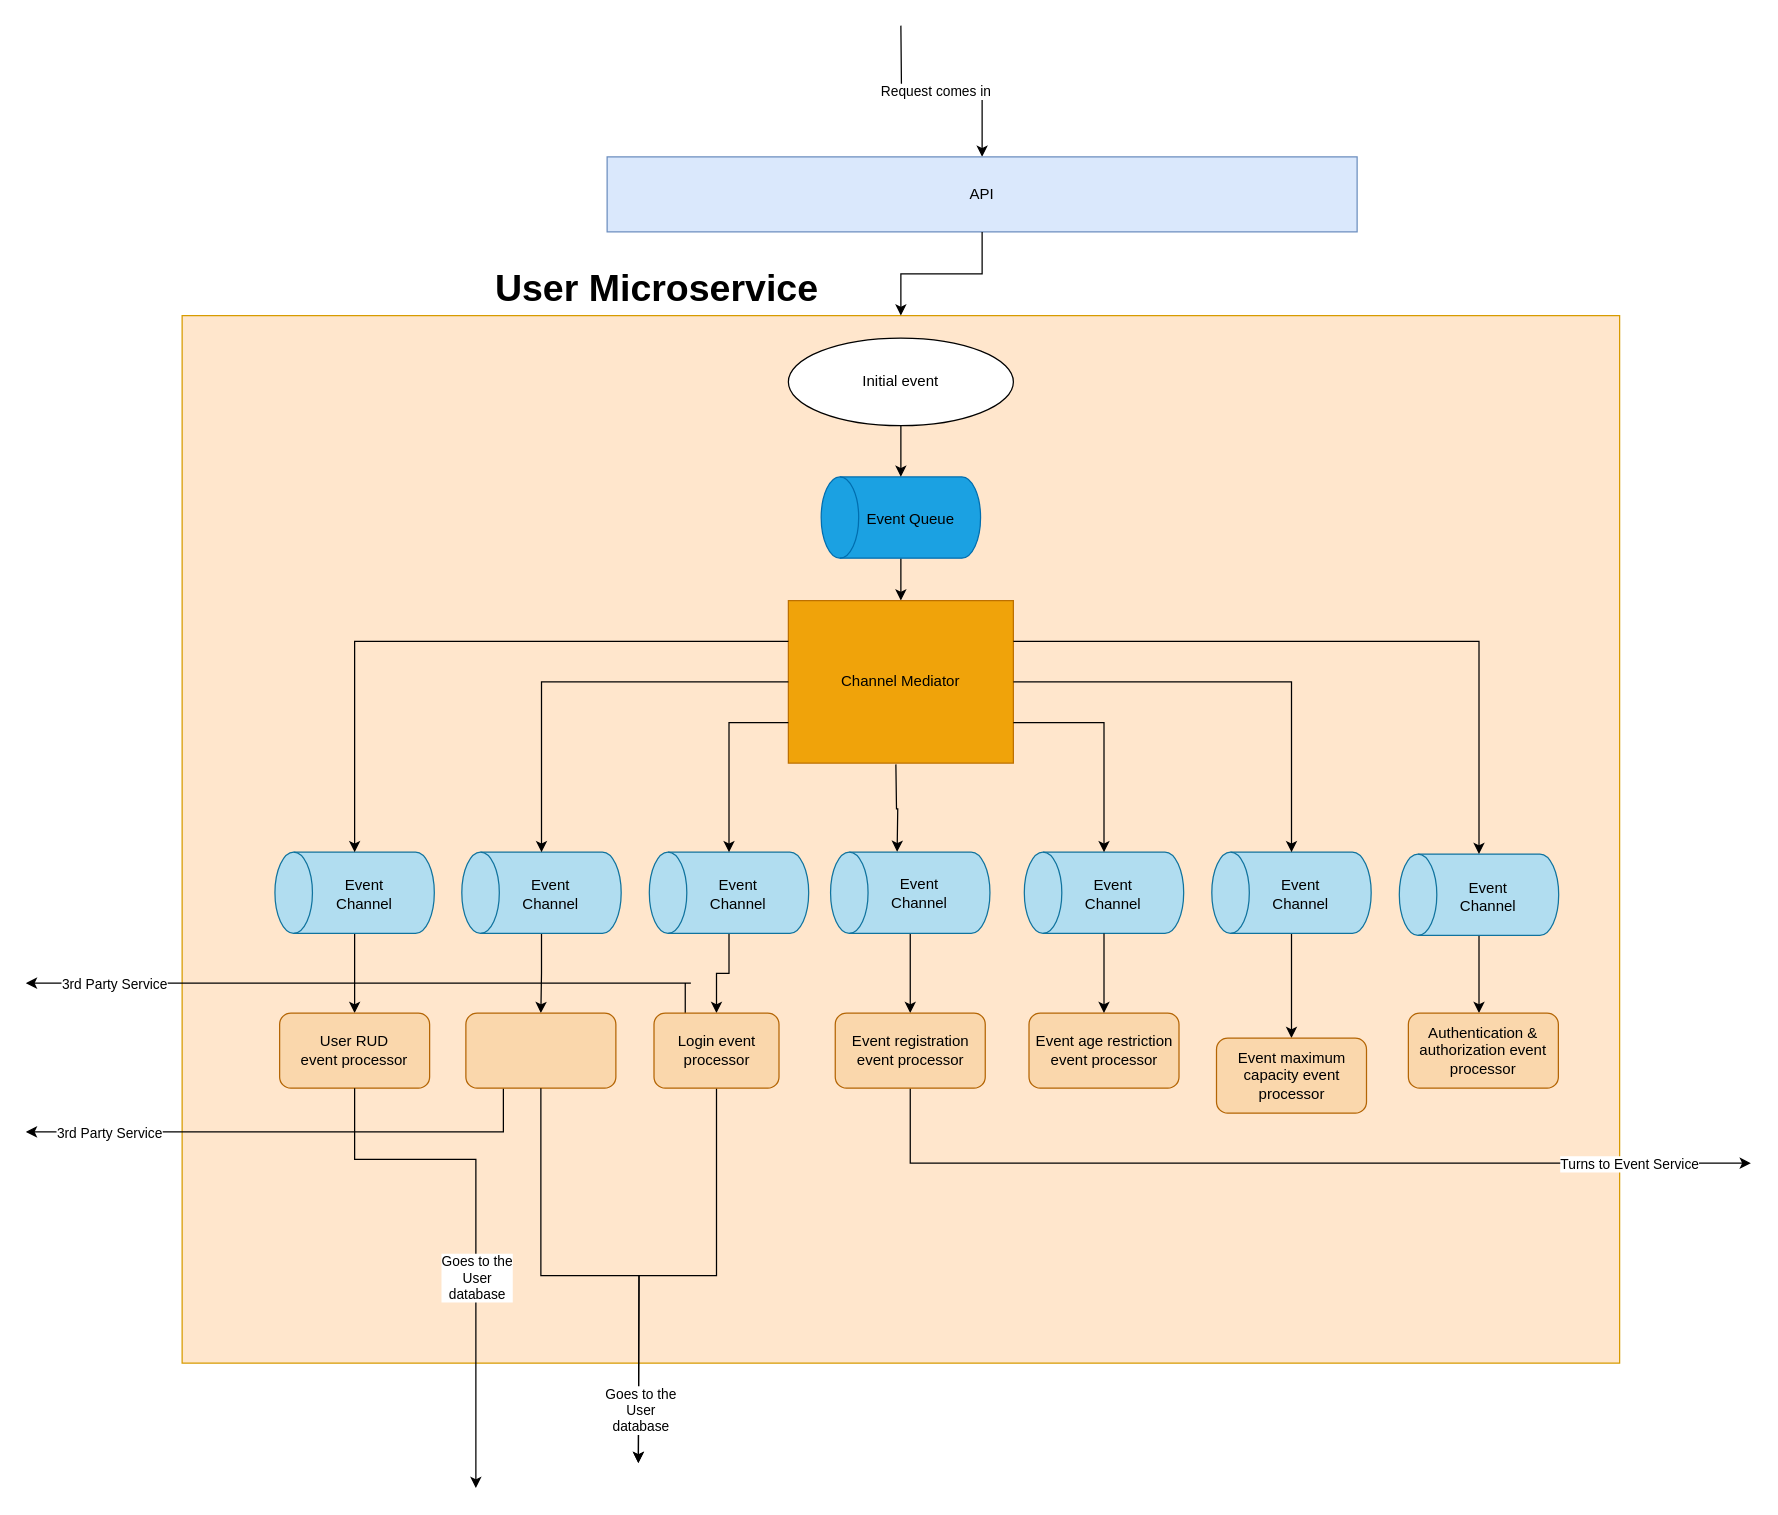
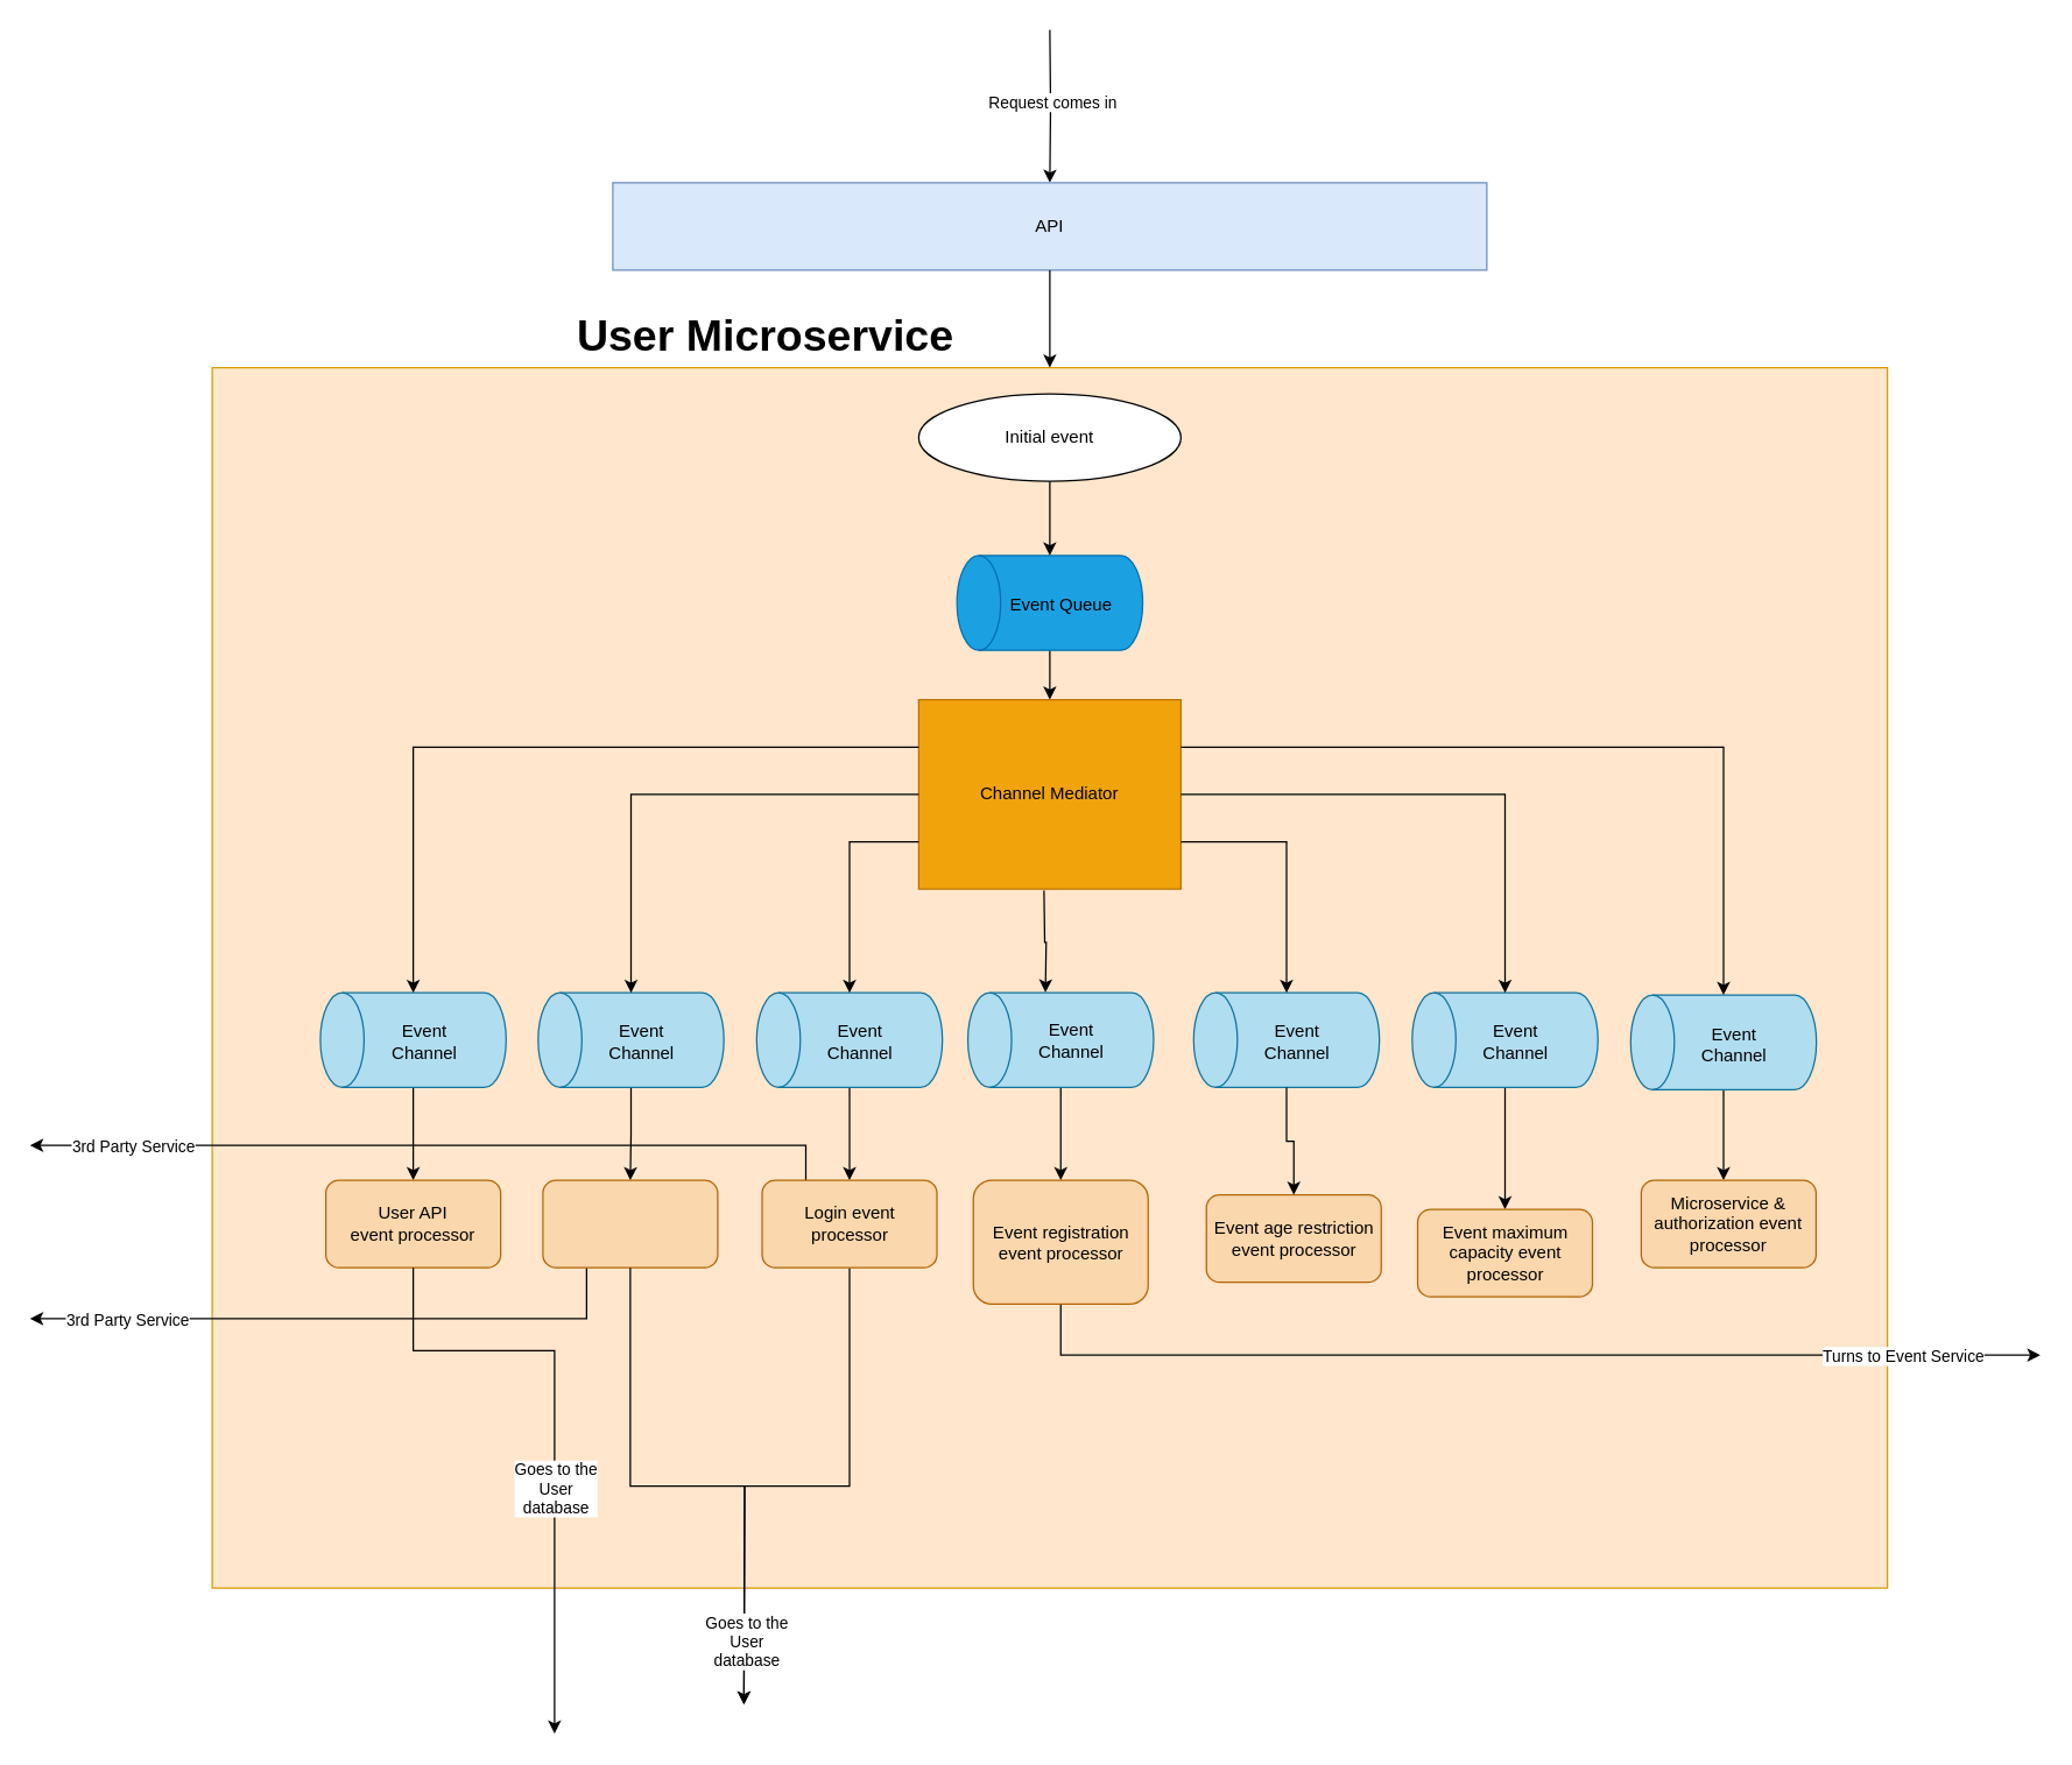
- <mxCell id="4" value="API" style="rounded=0;whiteSpace=wrap;html=1;fillColor=#dae8fc;strokeColor=#6c8ebf;" parent="1" vertex="1"><mxGeometry x="485" y="125" width="600" height="60" as="geometry" /></mxCell>
+ <mxCell id="4" value="API" style="rounded=0;whiteSpace=wrap;html=1;fillColor=#dae8fc;strokeColor=#6c8ebf;" parent="1" vertex="1"><mxGeometry x="420" y="125" width="600" height="60" as="geometry" /></mxCell>
- <mxCell id="7" value="Initial event" style="ellipse;whiteSpace=wrap;html=1;" parent="1" vertex="1"><mxGeometry x="630" y="270" width="180" height="70" as="geometry" /></mxCell>
+ <mxCell id="7" value="Initial event" style="ellipse;whiteSpace=wrap;html=1;" parent="1" vertex="1"><mxGeometry x="630" y="270" width="180" height="60" as="geometry" /></mxCell>
- <mxCell id="57" value="User RUD&lt;br&gt;event processor" style="text;html=1;strokeColor=none;fillColor=none;align=center;verticalAlign=middle;whiteSpace=wrap;rounded=0;" parent="1" vertex="1"><mxGeometry x="238" y="825" width="90" height="30" as="geometry" /></mxCell>
+ <mxCell id="57" value="User API&lt;br&gt;event processor" style="text;html=1;strokeColor=none;fillColor=none;align=center;verticalAlign=middle;whiteSpace=wrap;rounded=0;" parent="1" vertex="1"><mxGeometry x="238" y="825" width="90" height="30" as="geometry" /></mxCell>
- <mxCell id="40" value="Login event&lt;br&gt;processor" style="rounded=1;whiteSpace=wrap;html=1;fillColor=#fad7ac;strokeColor=#b46504;" parent="1" vertex="1"><mxGeometry x="522.5" y="810" width="100" height="60" as="geometry" /></mxCell>
+ <mxCell id="40" value="Login event&lt;br&gt;processor" style="rounded=1;whiteSpace=wrap;html=1;fillColor=#fad7ac;strokeColor=#b46504;" parent="1" vertex="1"><mxGeometry x="522.5" y="810" width="120" height="60" as="geometry" /></mxCell>
- <mxCell id="43" value="Event registration&lt;br&gt;event processor" style="rounded=1;whiteSpace=wrap;html=1;fillColor=#fad7ac;strokeColor=#b46504;" parent="1" vertex="1"><mxGeometry x="667.5" y="810" width="120" height="60" as="geometry" /></mxCell>
+ <mxCell id="43" value="Event registration&lt;br&gt;event processor" style="rounded=1;whiteSpace=wrap;html=1;fillColor=#fad7ac;strokeColor=#b46504;" parent="1" vertex="1"><mxGeometry x="667.5" y="810" width="120" height="85" as="geometry" /></mxCell>
- <mxCell id="44" value="Event age restriction&lt;br&gt;event processor" style="rounded=1;whiteSpace=wrap;html=1;fillColor=#fad7ac;strokeColor=#b46504;" parent="1" vertex="1"><mxGeometry x="822.5" y="810" width="120" height="60" as="geometry" /></mxCell>
+ <mxCell id="44" value="Event age restriction&lt;br&gt;event processor" style="rounded=1;whiteSpace=wrap;html=1;fillColor=#fad7ac;strokeColor=#b46504;" parent="1" vertex="1"><mxGeometry x="827.5" y="820" width="120" height="60" as="geometry" /></mxCell>
- <mxCell id="51" value="Authentication &amp;amp; authorization event processor" style="rounded=1;whiteSpace=wrap;html=1;fillColor=#fad7ac;strokeColor=#b46504;" parent="1" vertex="1"><mxGeometry x="1126" y="810" width="120" height="60" as="geometry" /></mxCell>
+ <mxCell id="51" value="Microservice &amp;amp; authorization event processor" style="rounded=1;whiteSpace=wrap;html=1;fillColor=#fad7ac;strokeColor=#b46504;" parent="1" vertex="1"><mxGeometry x="1126" y="810" width="120" height="60" as="geometry" /></mxCell>
